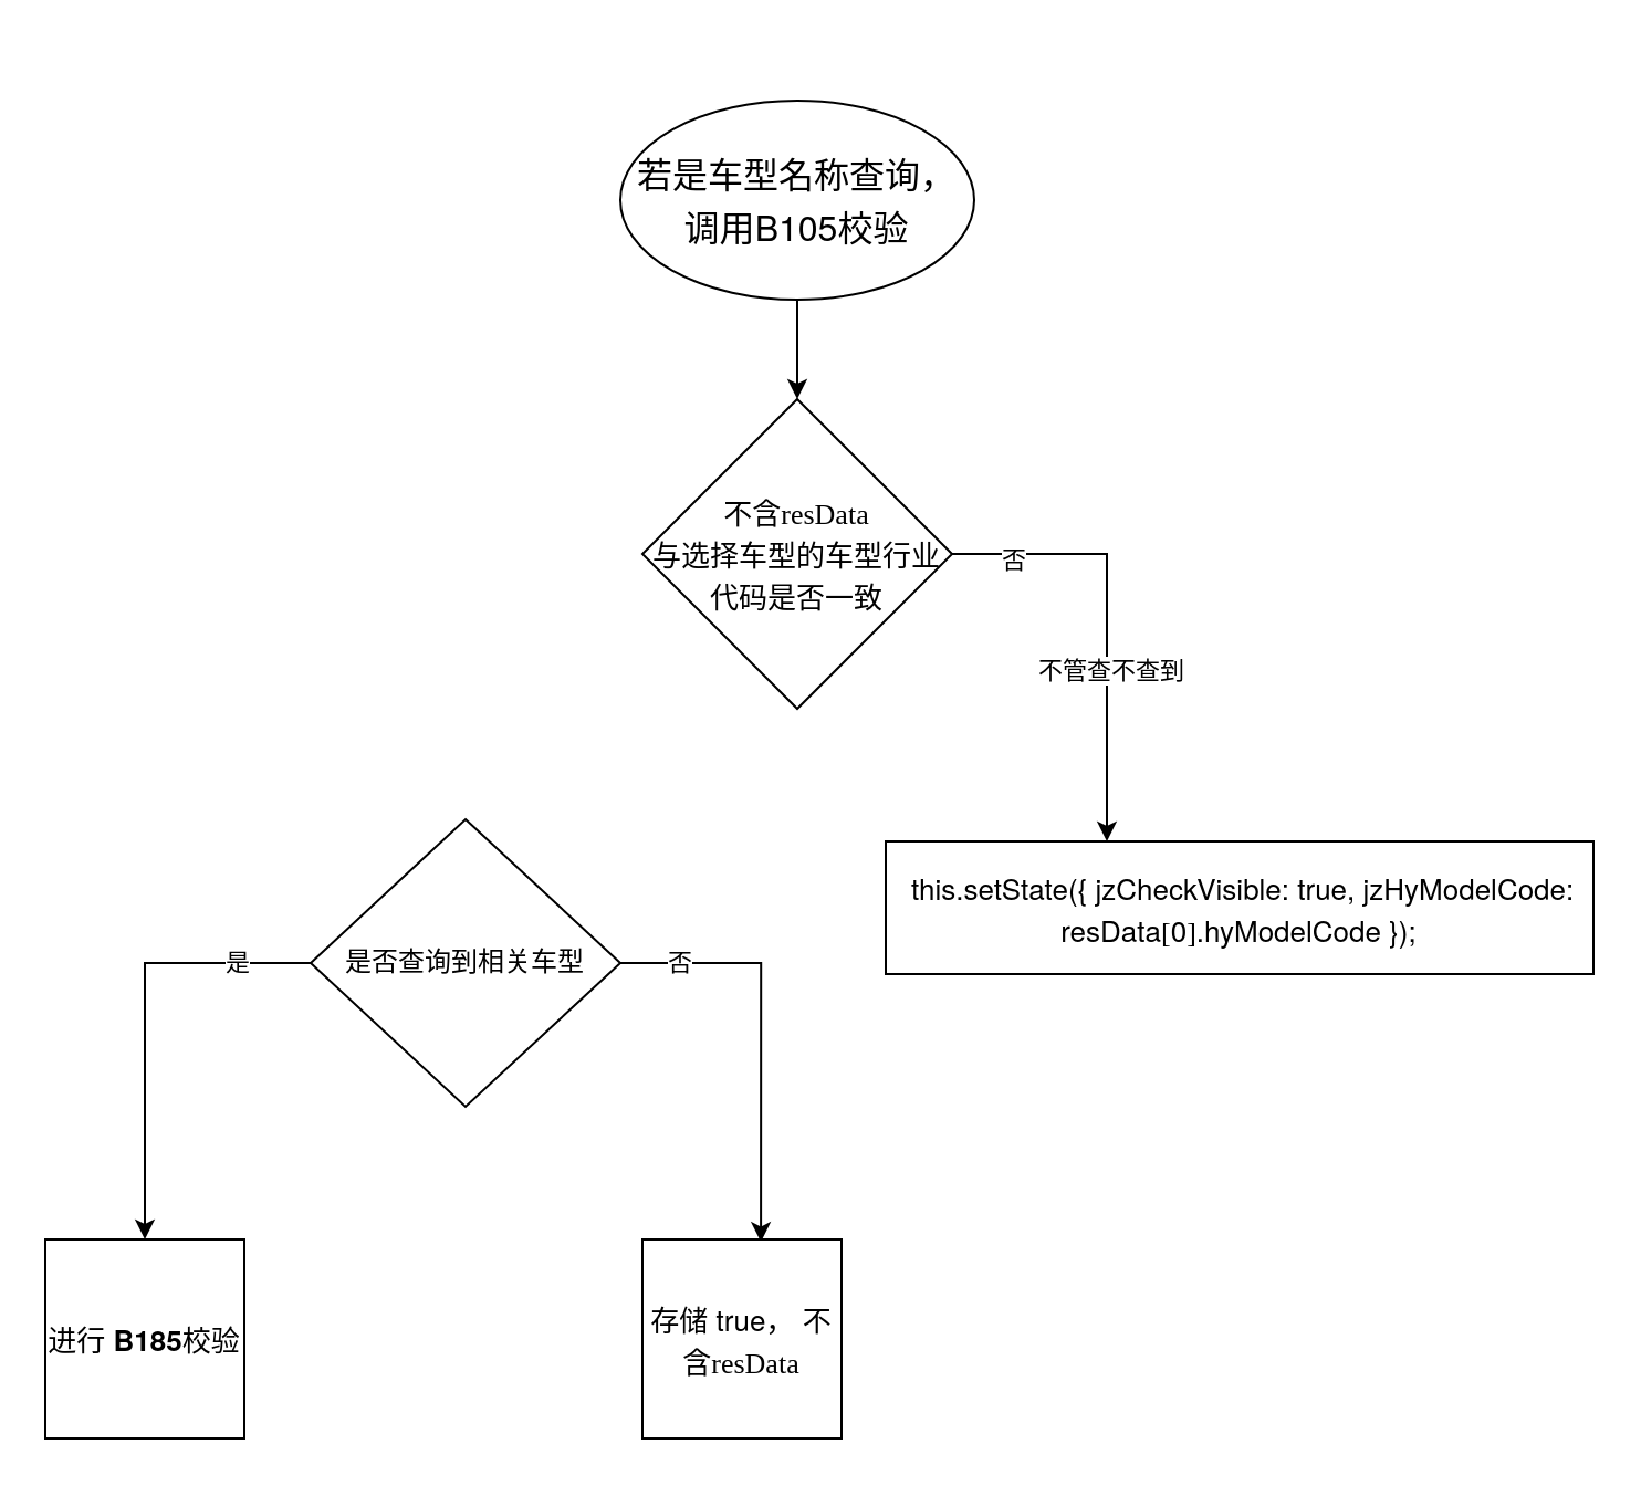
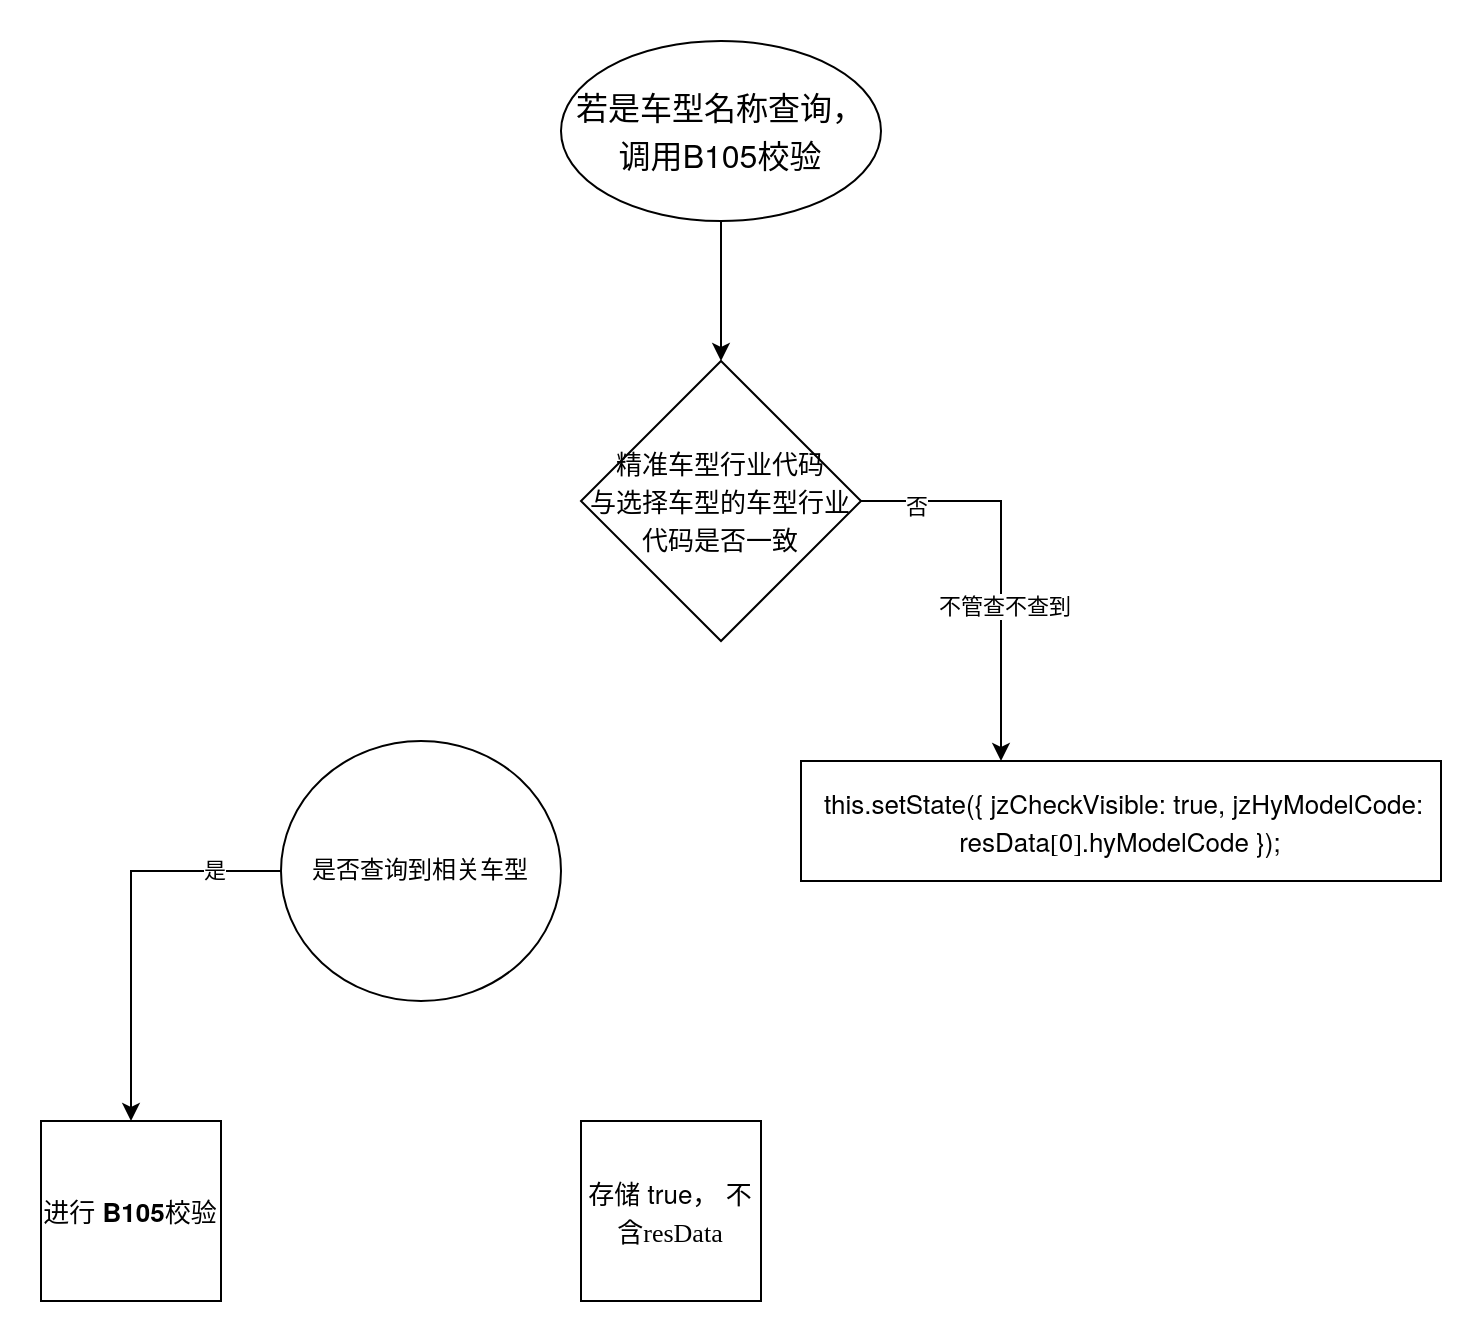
- <mxCell id="15" value="&lt;p class=&quot;p1&quot; style=&quot;margin: 0px 0px 2px ; font-stretch: normal ; font-size: 16px ; line-height: normal ; font-family: &amp;#34;pingfang sc&amp;#34;&quot;&gt;若是车型名称查询，调用&lt;span class=&quot;s1&quot; style=&quot;font-stretch: normal ; line-height: normal ; font-family: &amp;#34;helvetica neue&amp;#34;&quot;&gt;B105&lt;/span&gt;校验&lt;/p&gt;" style="ellipse;whiteSpace=wrap;html=1;" vertex="1" parent="1"><mxGeometry x="280" y="45" width="160" height="90" as="geometry" /></mxCell>
+ <mxCell id="15" value="&lt;p class=&quot;p1&quot; style=&quot;margin: 0px 0px 2px ; font-stretch: normal ; font-size: 16px ; line-height: normal ; font-family: &amp;#34;pingfang sc&amp;#34;&quot;&gt;若是车型名称查询，调用&lt;span class=&quot;s1&quot; style=&quot;font-stretch: normal ; line-height: normal ; font-family: &amp;#34;helvetica neue&amp;#34;&quot;&gt;B105&lt;/span&gt;校验&lt;/p&gt;" style="ellipse;whiteSpace=wrap;html=1;" vertex="1" parent="1"><mxGeometry x="280" y="20" width="160" height="90" as="geometry" /></mxCell>
- <mxCell id="5" value="&lt;p class=&quot;p1&quot; style=&quot;margin: 0px ; font-stretch: normal ; font-size: 13px ; line-height: normal ; font-family: &amp;#34;pingfang sc&amp;#34;&quot;&gt;不含resData&lt;/p&gt;&lt;p class=&quot;p1&quot; style=&quot;margin: 0px ; font-stretch: normal ; font-size: 13px ; line-height: normal ; font-family: &amp;#34;pingfang sc&amp;#34;&quot;&gt;与选择车型的车型行业代码是否一致&lt;/p&gt;" style="rhombus;whiteSpace=wrap;html=1;" vertex="1" parent="1"><mxGeometry x="290" y="180" width="140" height="140" as="geometry" /></mxCell>
+ <mxCell id="5" value="&lt;p class=&quot;p1&quot; style=&quot;margin: 0px ; font-stretch: normal ; font-size: 13px ; line-height: normal ; font-family: &amp;#34;pingfang sc&amp;#34;&quot;&gt;精准车型行业代码&lt;/p&gt;&lt;p class=&quot;p1&quot; style=&quot;margin: 0px ; font-stretch: normal ; font-size: 13px ; line-height: normal ; font-family: &amp;#34;pingfang sc&amp;#34;&quot;&gt;与选择车型的车型行业代码是否一致&lt;/p&gt;" style="rhombus;whiteSpace=wrap;html=1;" vertex="1" parent="1"><mxGeometry x="290" y="180" width="140" height="140" as="geometry" /></mxCell>
- <mxCell id="11" value="是否查询到相关车型" style="rhombus;whiteSpace=wrap;html=1;" vertex="1" parent="1"><mxGeometry x="140" y="370" width="140" height="130" as="geometry" /></mxCell>
+ <mxCell id="11" value="是否查询到相关车型" style="ellipse;whiteSpace=wrap;html=1;" vertex="1" parent="1"><mxGeometry x="140" y="370" width="140" height="130" as="geometry" /></mxCell>
- <mxCell id="9" style="edgeStyle=orthogonalEdgeStyle;rounded=0;orthogonalLoop=1;jettySize=auto;html=1;exitX=1;exitY=0.5;exitDx=0;exitDy=0;entryX=0.595;entryY=0.013;entryDx=0;entryDy=0;entryPerimeter=0;" edge="1" parent="1" source="11" target="13"><mxGeometry relative="1" as="geometry"><mxPoint x="310" y="460" as="sourcePoint" /><mxPoint x="341" y="560" as="targetPoint" /></mxGeometry></mxCell>
- <mxCell id="10" value="否" style="edgeLabel;html=1;align=center;verticalAlign=middle;resizable=0;points=[];" vertex="1" connectable="0" parent="9"><mxGeometry x="-0.727" y="1" relative="1" as="geometry"><mxPoint as="offset" /></mxGeometry></mxCell>
- <mxCell id="12" value="&lt;p class=&quot;p1&quot; style=&quot;margin: 0px ; font-stretch: normal ; font-size: 13px ; line-height: normal ; font-family: &amp;#34;helvetica neue&amp;#34;&quot;&gt;&lt;span class=&quot;s1&quot; style=&quot;font-stretch: normal ; line-height: normal ; font-family: &amp;#34;pingfang sc&amp;#34;&quot;&gt;进行&lt;/span&gt; &lt;b&gt;B185&lt;/b&gt;&lt;span class=&quot;s1&quot; style=&quot;font-stretch: normal ; line-height: normal ; font-family: &amp;#34;pingfang sc&amp;#34;&quot;&gt;校验&lt;/span&gt;&lt;/p&gt;" style="whiteSpace=wrap;html=1;aspect=fixed;" vertex="1" parent="1"><mxGeometry x="20" y="560" width="90" height="90" as="geometry" /></mxCell>
+ <mxCell id="12" value="&lt;p class=&quot;p1&quot; style=&quot;margin: 0px ; font-stretch: normal ; font-size: 13px ; line-height: normal ; font-family: &amp;#34;helvetica neue&amp;#34;&quot;&gt;&lt;span class=&quot;s1&quot; style=&quot;font-stretch: normal ; line-height: normal ; font-family: &amp;#34;pingfang sc&amp;#34;&quot;&gt;进行&lt;/span&gt; &lt;b&gt;B105&lt;/b&gt;&lt;span class=&quot;s1&quot; style=&quot;font-stretch: normal ; line-height: normal ; font-family: &amp;#34;pingfang sc&amp;#34;&quot;&gt;校验&lt;/span&gt;&lt;/p&gt;" style="whiteSpace=wrap;html=1;aspect=fixed;" vertex="1" parent="1"><mxGeometry x="20" y="560" width="90" height="90" as="geometry" /></mxCell>
